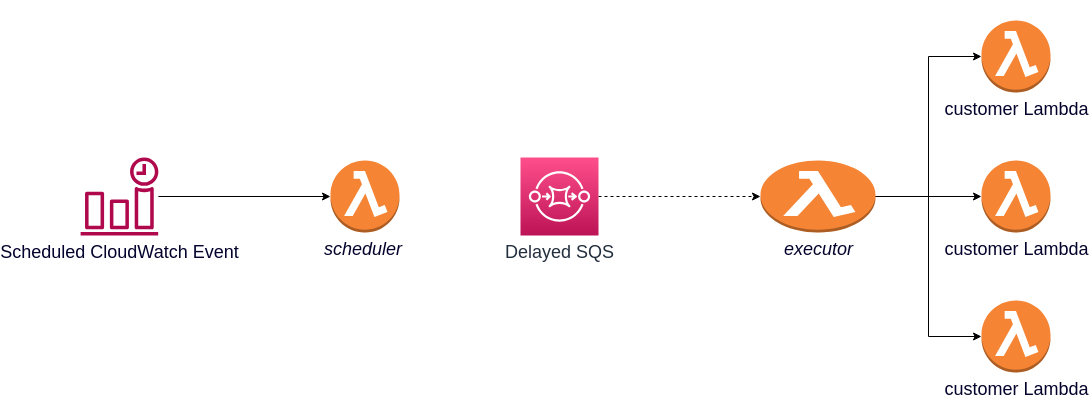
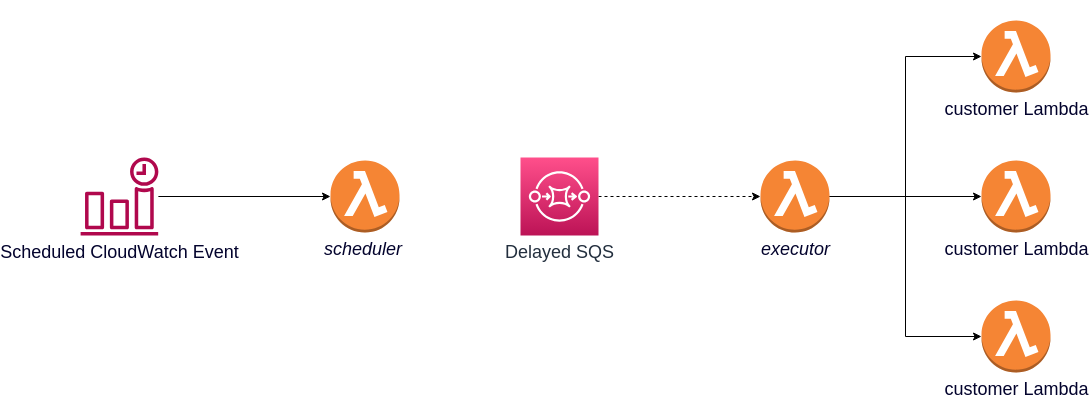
- <mxCell id="10" value="&lt;em style=&quot;color: rgb(3 , 3 , 45) ; font-family: &amp;#34;sora&amp;#34; , sans-serif ; font-size: 18px&quot;&gt;executor&lt;/em&gt;" style="outlineConnect=0;dashed=0;verticalLabelPosition=bottom;verticalAlign=top;align=center;html=1;shape=mxgraph.aws3.lambda_function;fillColor=#F58534;gradientColor=none;" parent="1" vertex="1"><mxGeometry x="700" y="160" width="115" height="72" as="geometry" /></mxCell>
+ <mxCell id="10" value="&lt;em style=&quot;color: rgb(3 , 3 , 45) ; font-family: &amp;#34;sora&amp;#34; , sans-serif ; font-size: 18px&quot;&gt;executor&lt;/em&gt;" style="outlineConnect=0;dashed=0;verticalLabelPosition=bottom;verticalAlign=top;align=center;html=1;shape=mxgraph.aws3.lambda_function;fillColor=#F58534;gradientColor=none;" parent="1" vertex="1"><mxGeometry x="700" y="160" width="69" height="72" as="geometry" /></mxCell>
